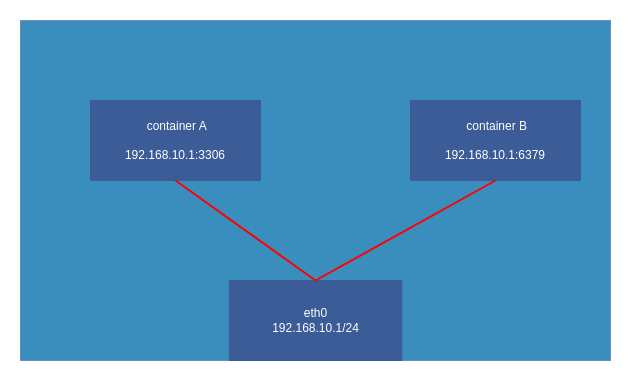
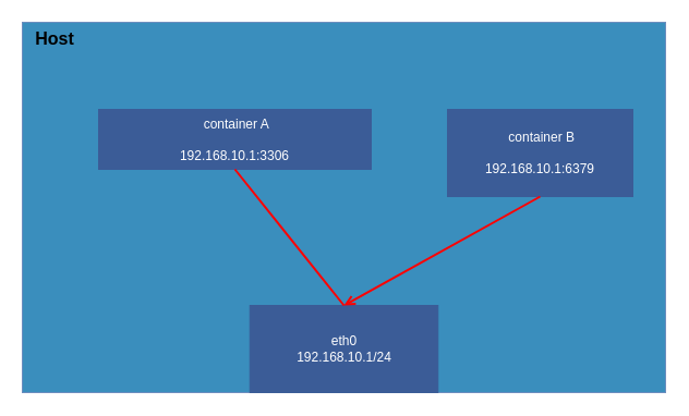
+ <mxCell id="8" value="&lt;b&gt;&lt;font style=&quot;font-size: 16px;&quot;&gt;Host&lt;/font&gt;&lt;/b&gt;" style="text;html=1;strokeColor=none;fillColor=none;align=center;verticalAlign=middle;whiteSpace=wrap;rounded=0;" parent="1" vertex="1"><mxGeometry x="20" y="20" width="60" height="30" as="geometry" /></mxCell>
- <mxCell id="3" value="&lt;font color=&quot;#ffffff&quot;&gt;&amp;nbsp;container A&lt;br&gt;&lt;br&gt;192.168.10.1:3306&lt;/font&gt;" style="rounded=0;whiteSpace=wrap;html=1;fillColor=#3B5C97;strokeColor=#3B5C97;" parent="1" vertex="1"><mxGeometry x="90" y="100" width="170" height="80" as="geometry" /></mxCell>
+ <mxCell id="3" value="&lt;font color=&quot;#ffffff&quot;&gt;&amp;nbsp;container A&lt;br&gt;&lt;br&gt;192.168.10.1:3306&lt;/font&gt;" style="rounded=0;whiteSpace=wrap;html=1;fillColor=#3B5C97;strokeColor=#3B5C97;" parent="1" vertex="1"><mxGeometry x="90" y="100" width="250" height="55" as="geometry" /></mxCell>
- <mxCell id="7" value="" style="endArrow=none;html=1;rounded=0;exitX=0.5;exitY=1;exitDx=0;exitDy=0;entryX=0.5;entryY=0;entryDx=0;entryDy=0;strokeWidth=2;strokeColor=#FF0000;" parent="1" source="4" target="5" edge="1"><mxGeometry width="50" height="50" relative="1" as="geometry"><mxPoint x="185" y="190" as="sourcePoint" /><mxPoint x="325" y="290" as="targetPoint" /></mxGeometry></mxCell>
+ <mxCell id="7" value="" style="endArrow=open;html=1;rounded=0;exitX=0.5;exitY=1;exitDx=0;exitDy=0;entryX=0.5;entryY=0;entryDx=0;entryDy=0;strokeWidth=2;strokeColor=#FF0000;" parent="1" source="4" target="5" edge="1"><mxGeometry width="50" height="50" relative="1" as="geometry"><mxPoint x="185" y="190" as="sourcePoint" /><mxPoint x="325" y="290" as="targetPoint" /></mxGeometry></mxCell>
